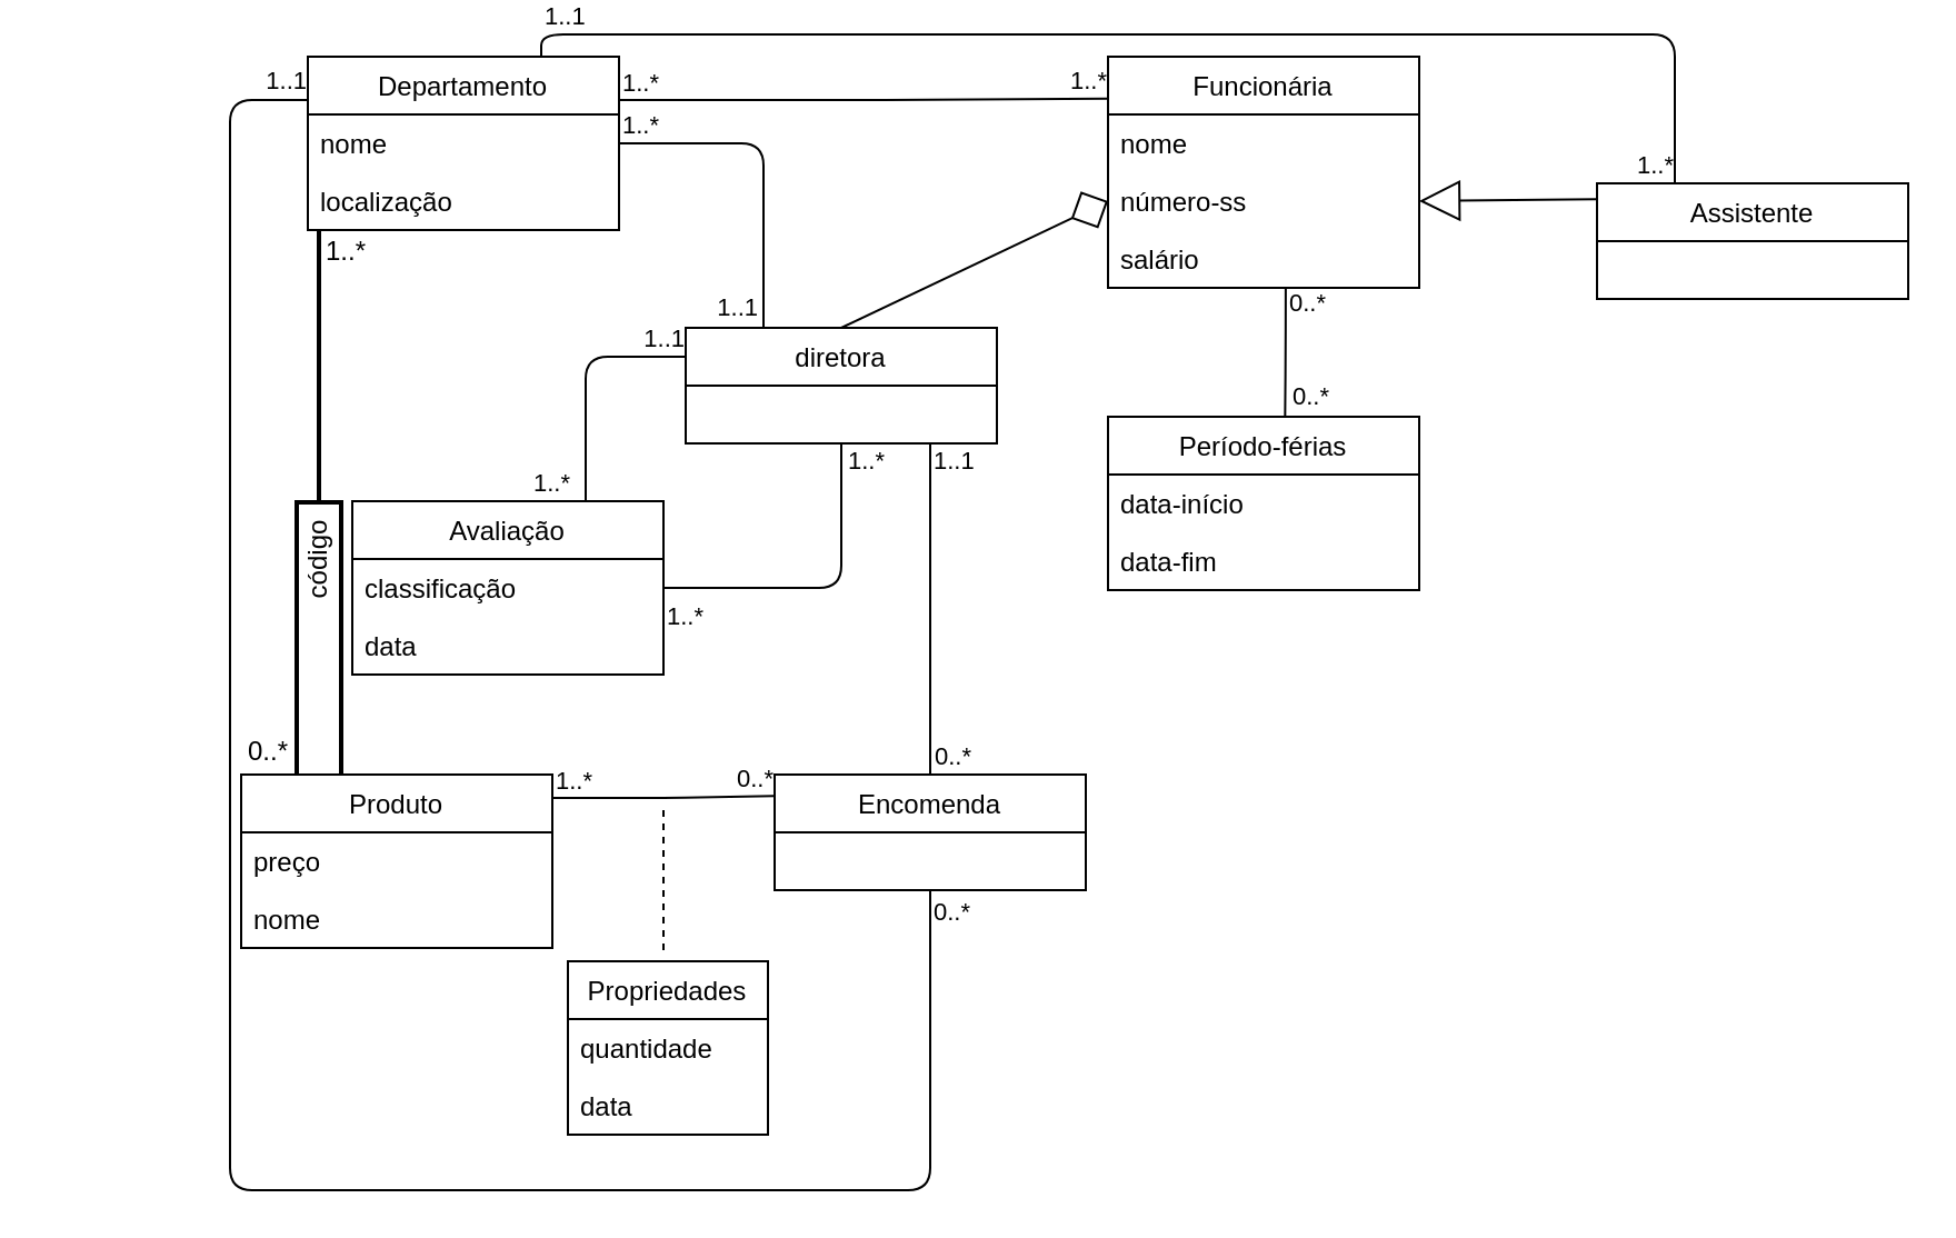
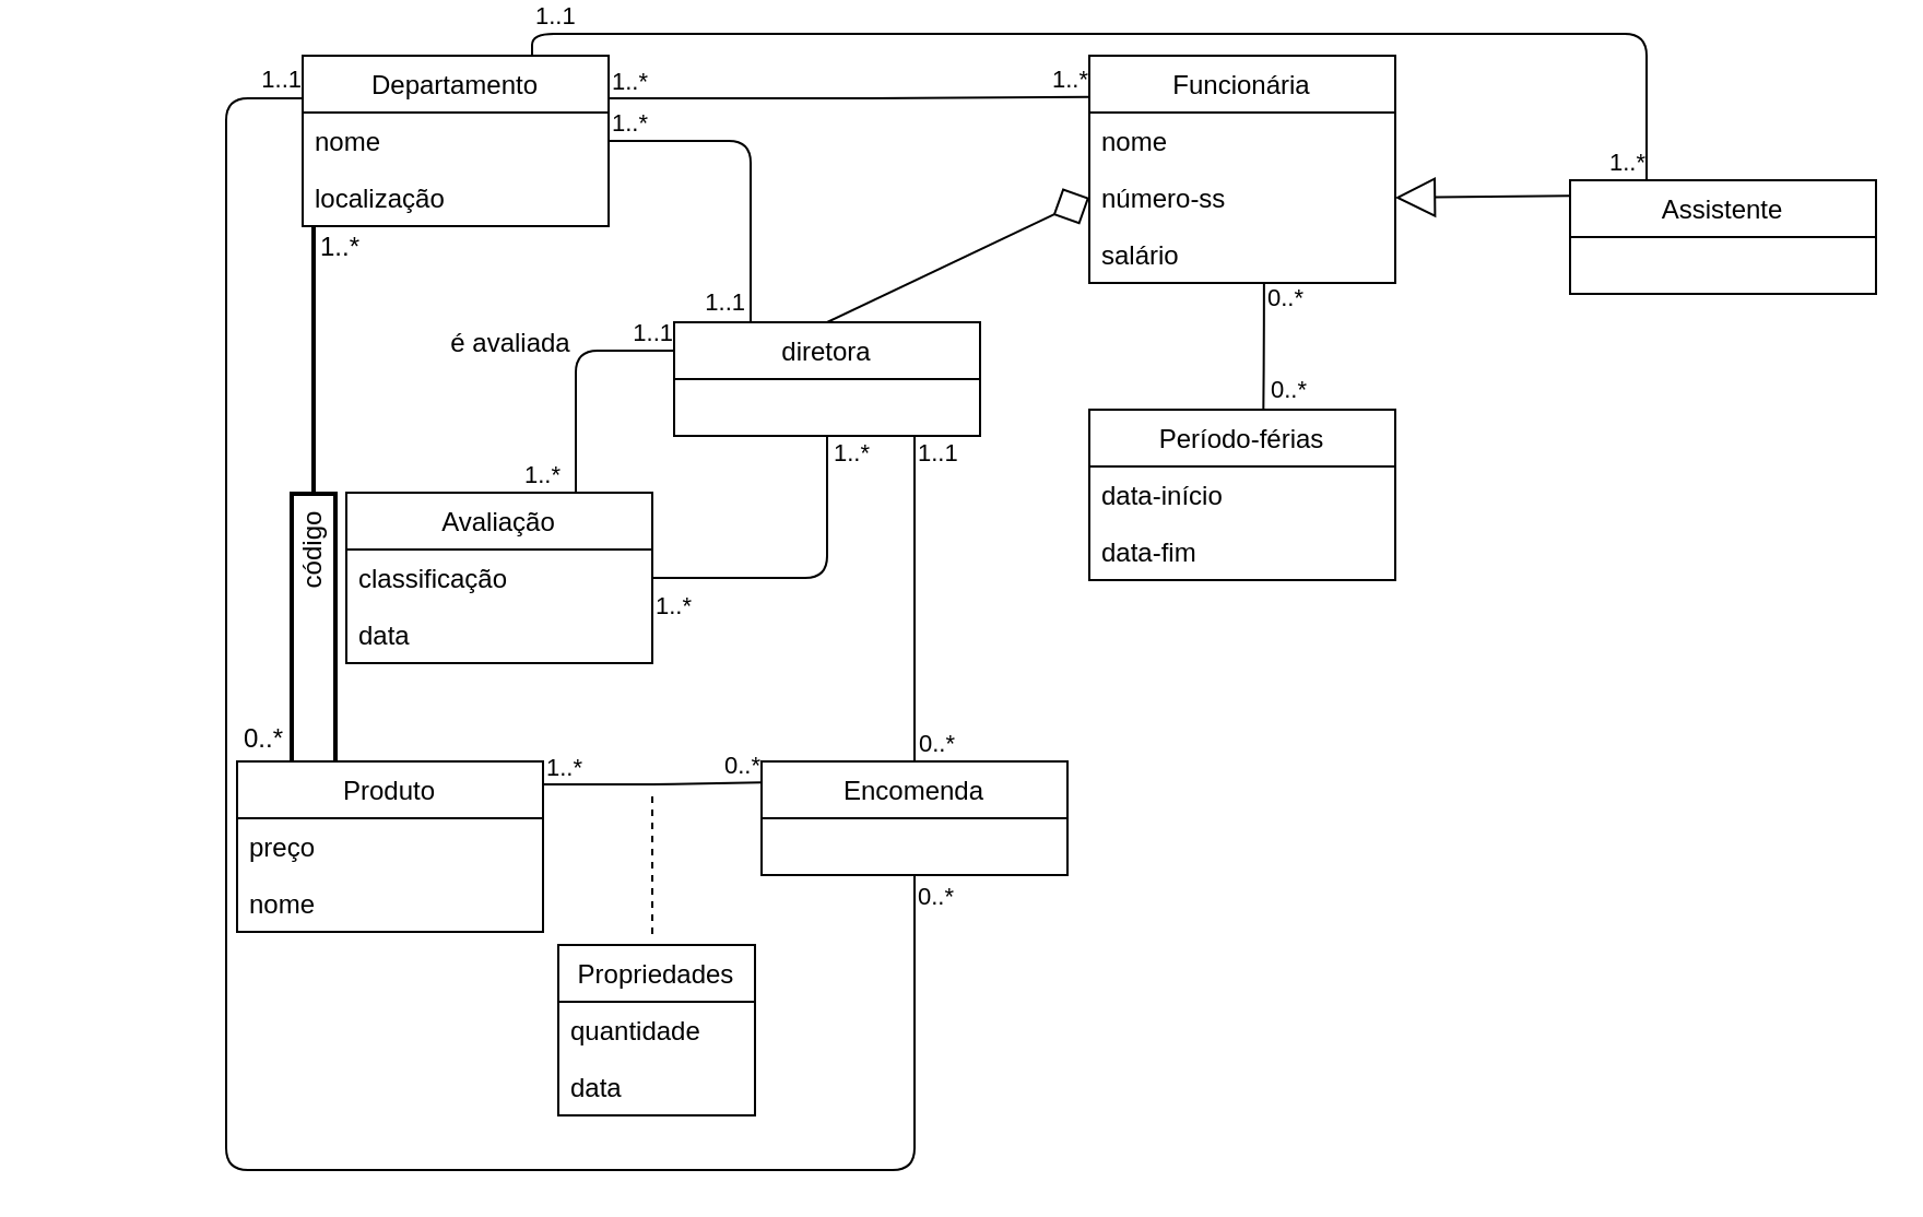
+ <mxCell id="32" value="é avaliada" style="text;html=1;align=center;verticalAlign=middle;resizable=0;points=[];autosize=1;" parent="1" vertex="1"><mxGeometry x="198" y="142" width="70" height="20" as="geometry" /></mxCell>
